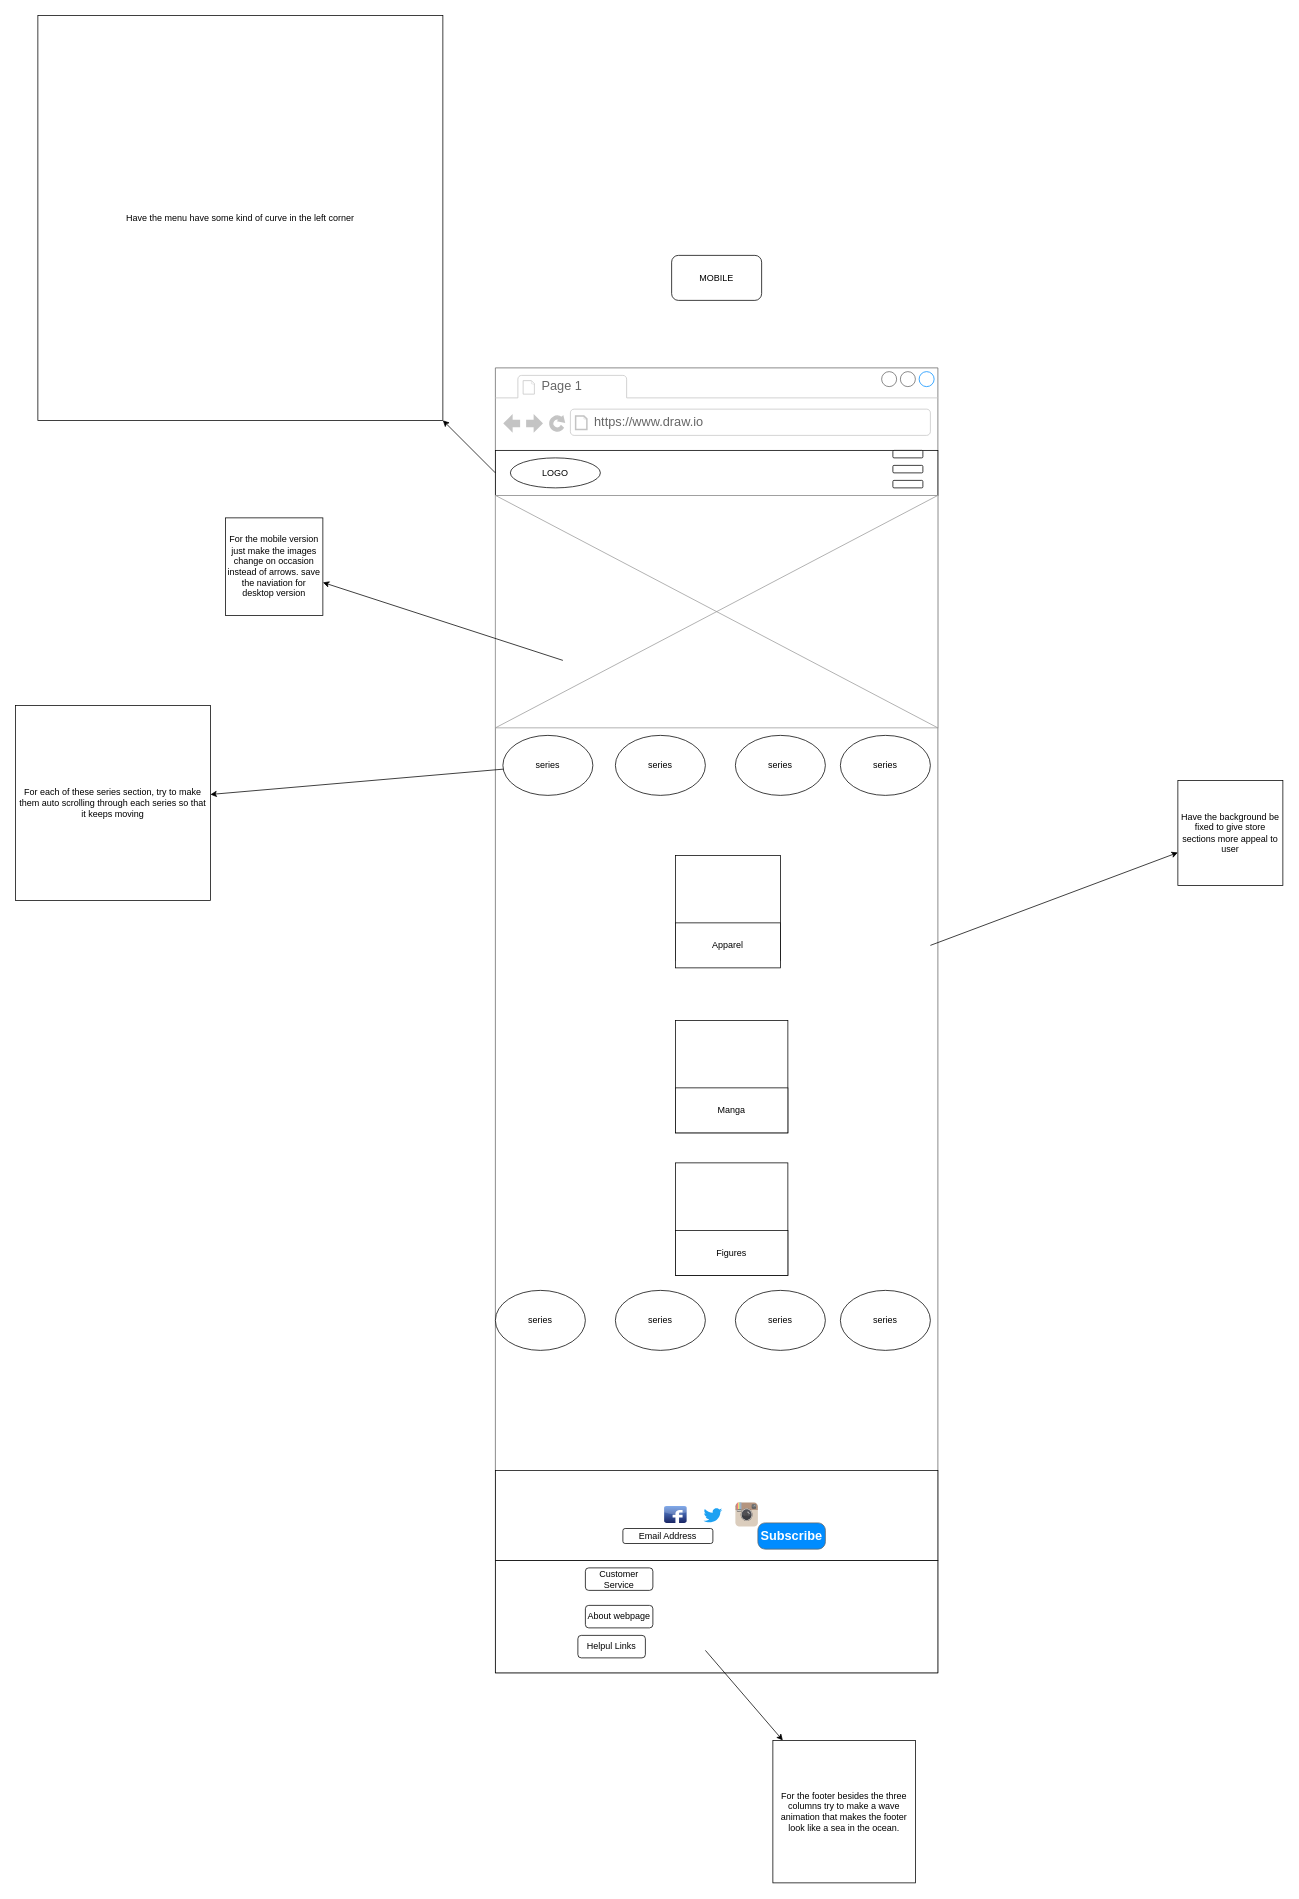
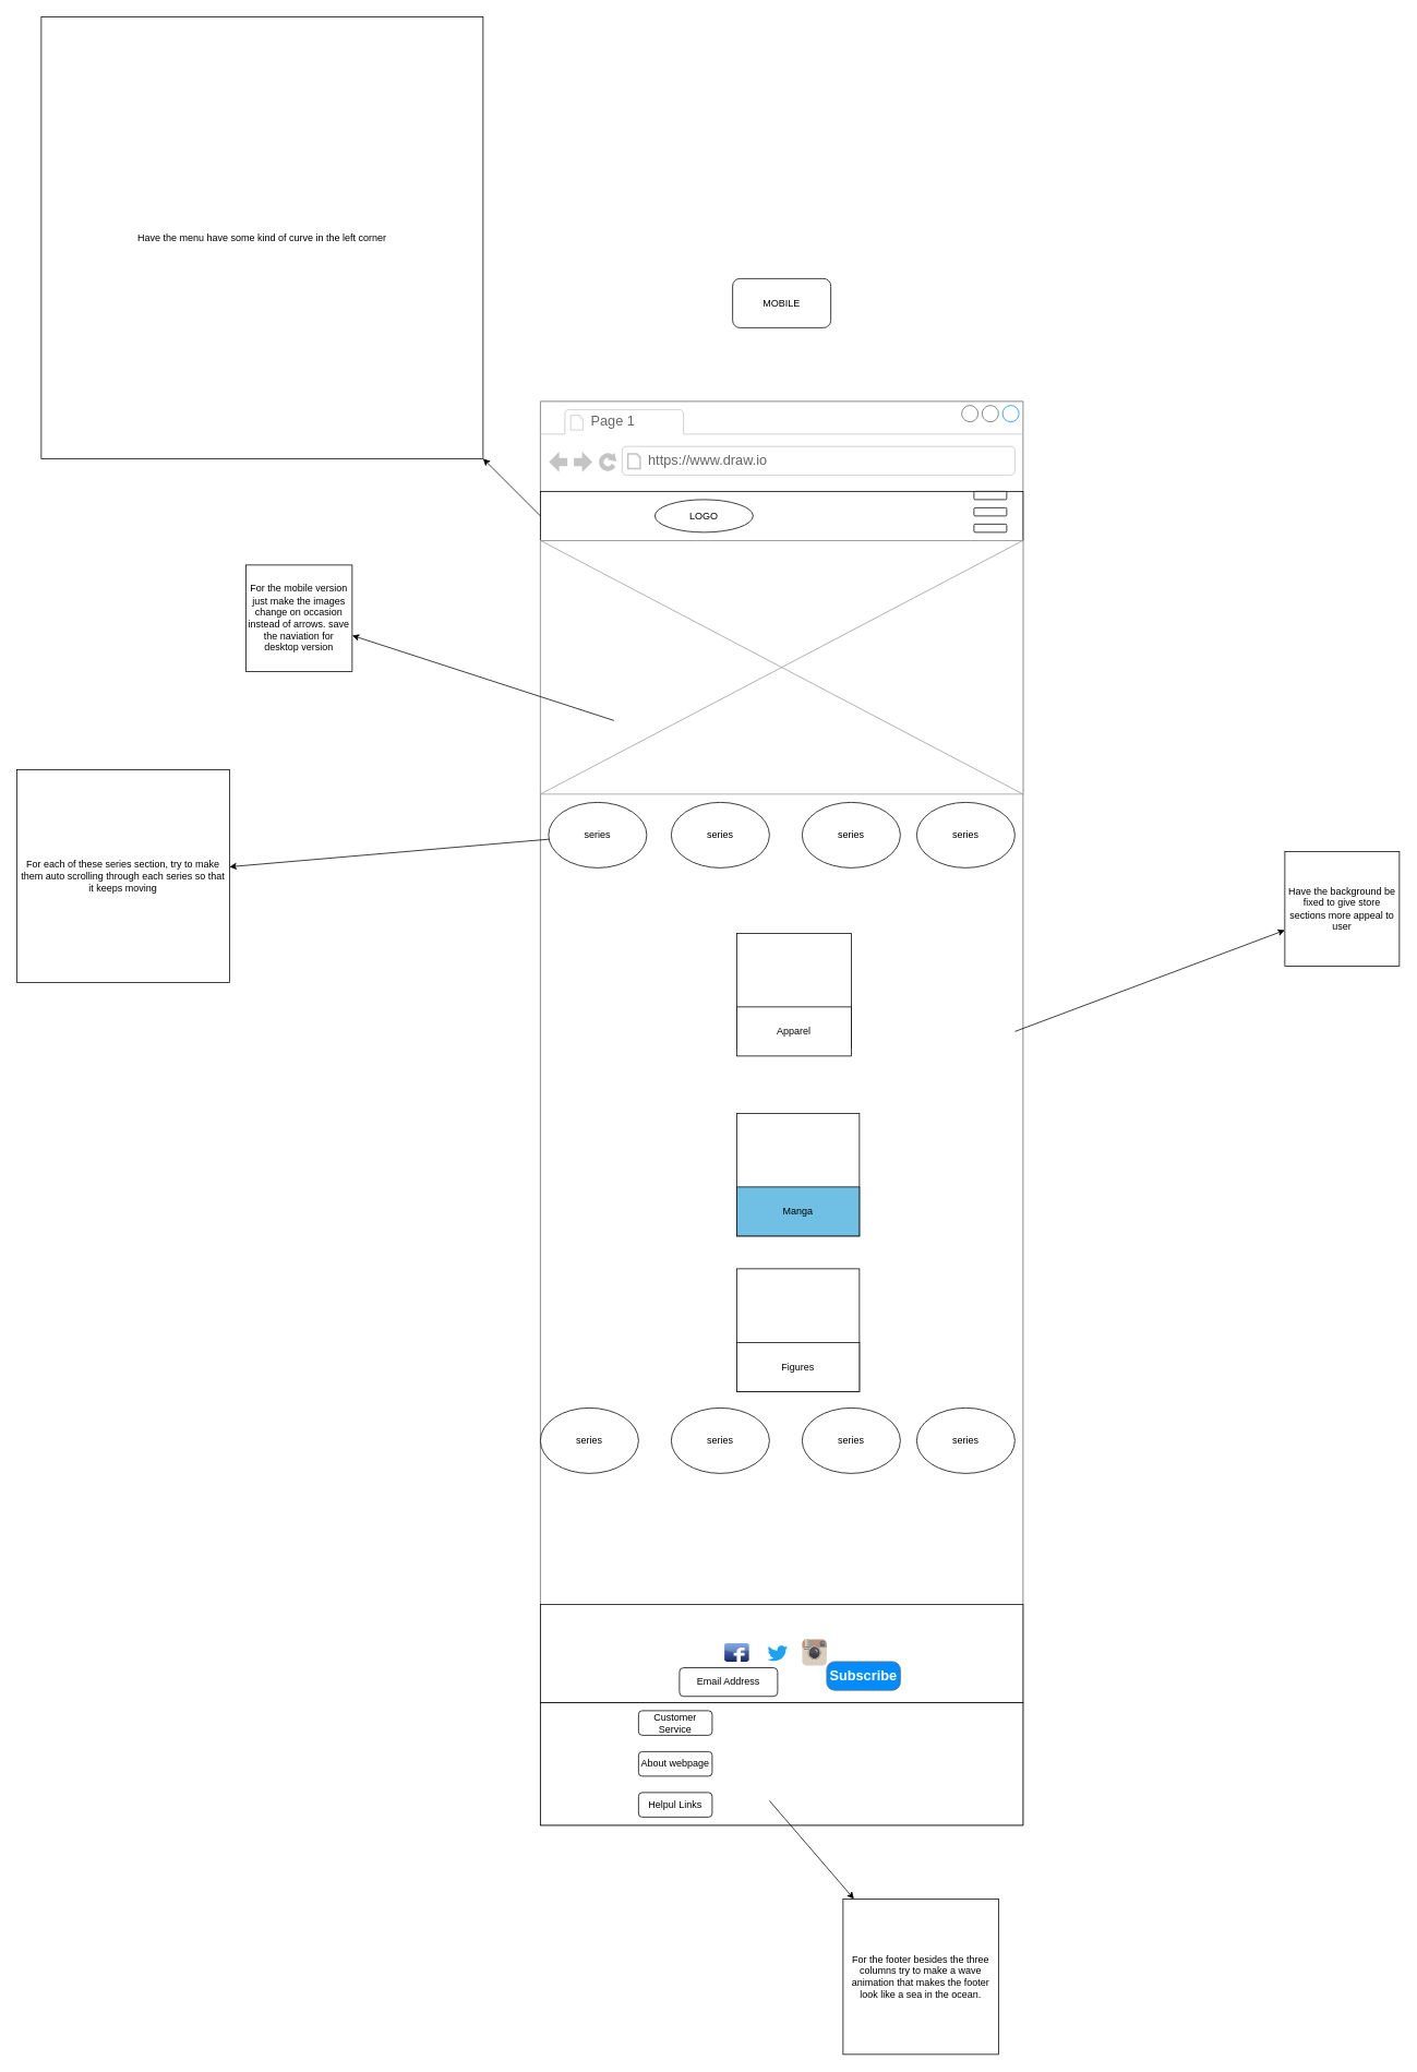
- <mxCell id="9" value="LOGO" style="ellipse;whiteSpace=wrap;html=1;" vertex="1" parent="2"><mxGeometry x="20" y="120" width="120" height="40" as="geometry" /></mxCell>
+ <mxCell id="9" value="LOGO" style="ellipse;whiteSpace=wrap;html=1;" vertex="1" parent="2"><mxGeometry x="140" y="120" width="120" height="40" as="geometry" /></mxCell>
- <mxCell id="29" value="Manga" style="rounded=0;whiteSpace=wrap;html=1;" vertex="1" parent="2"><mxGeometry x="240" y="960" width="150" height="60" as="geometry" /></mxCell>
+ <mxCell id="29" value="Manga" style="rounded=0;whiteSpace=wrap;html=1;fillColor=#6fc0e4;" vertex="1" parent="2"><mxGeometry x="240" y="960" width="150" height="60" as="geometry" /></mxCell>
- <mxCell id="21" value="Email Address" style="rounded=1;whiteSpace=wrap;html=1;" vertex="1" parent="2"><mxGeometry x="170" y="1547.5" width="120" height="20" as="geometry" /></mxCell>
+ <mxCell id="21" value="Email Address" style="rounded=1;whiteSpace=wrap;html=1;" vertex="1" parent="2"><mxGeometry x="170" y="1547.5" width="120" height="35" as="geometry" /></mxCell>
- <mxCell id="18" value="Helpul Links" style="rounded=1;whiteSpace=wrap;html=1;" vertex="1" parent="2"><mxGeometry x="110" y="1690" width="90" height="30" as="geometry" /></mxCell>
+ <mxCell id="18" value="Helpul Links" style="rounded=1;whiteSpace=wrap;html=1;" vertex="1" parent="2"><mxGeometry x="120" y="1700" width="90" height="30" as="geometry" /></mxCell>
